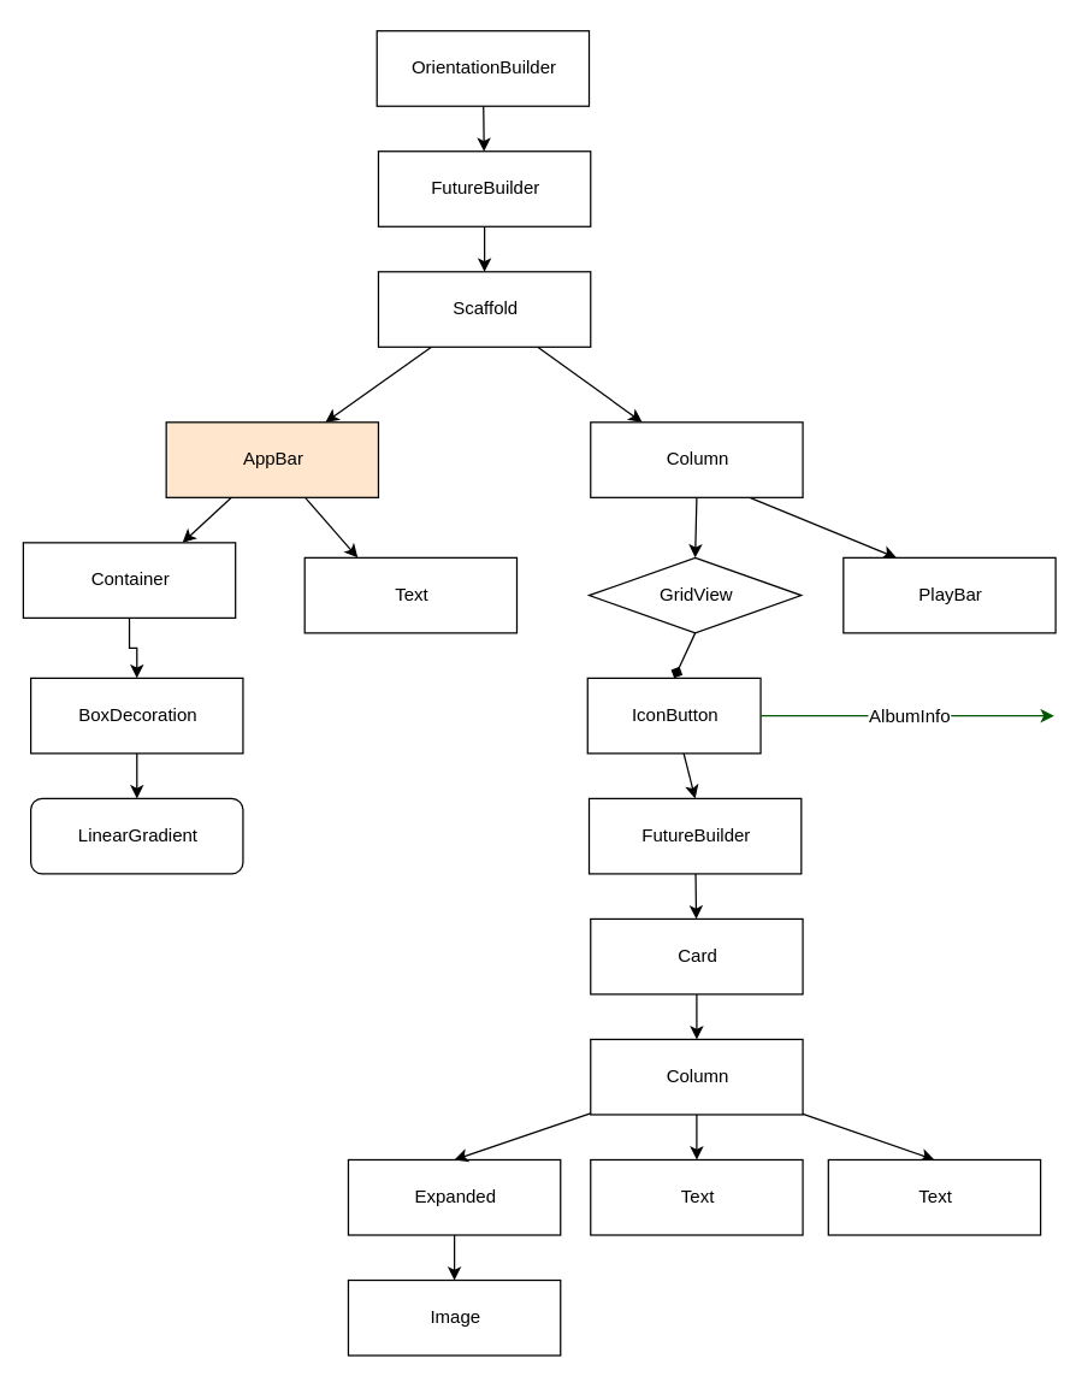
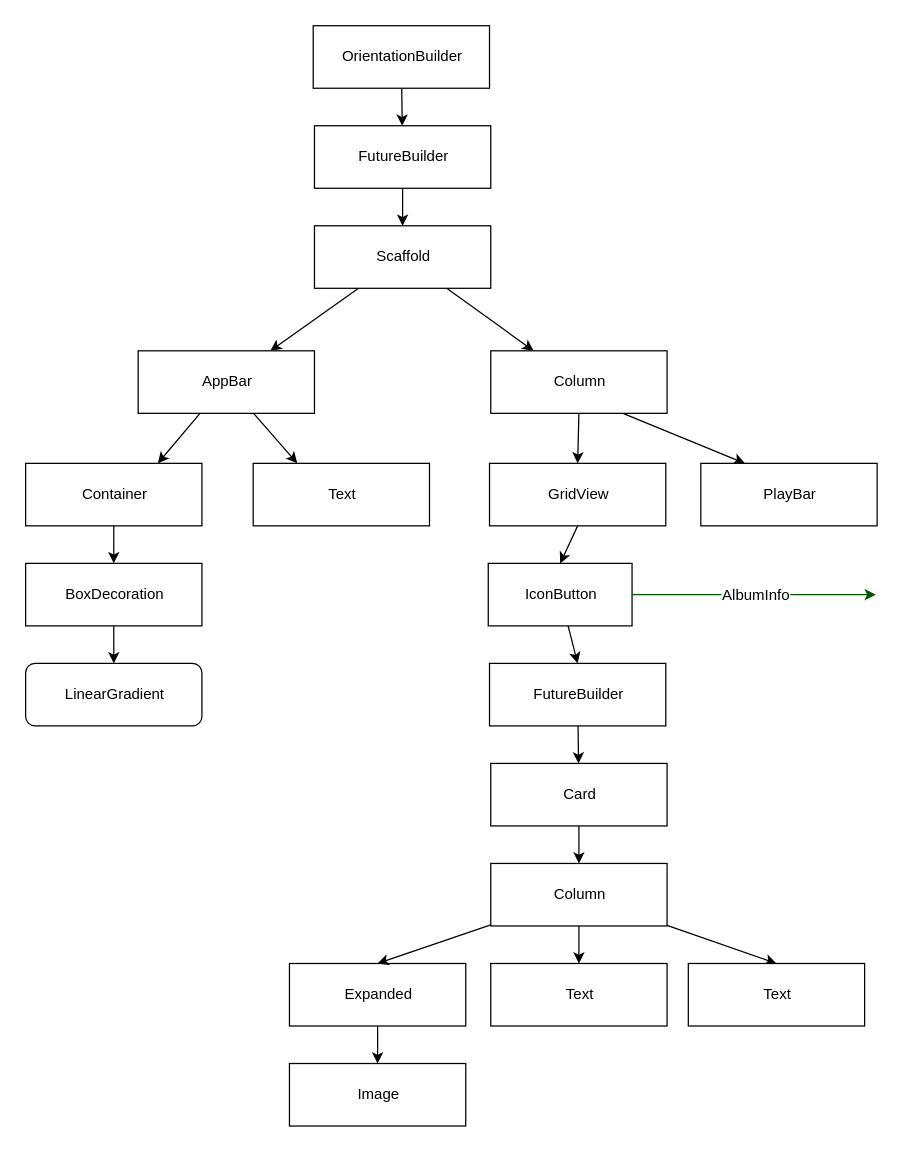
- <mxCell id="7" value="AppBar" style="html=1;fillColor=#ffe6cc;" vertex="1" parent="1"><mxGeometry x="110" y="280" width="141" height="50" as="geometry" /></mxCell>
+ <mxCell id="7" value="AppBar" style="html=1;" vertex="1" parent="1"><mxGeometry x="110" y="280" width="141" height="50" as="geometry" /></mxCell>
- <mxCell id="11" value="Container" style="html=1;" vertex="1" parent="1"><mxGeometry x="15" y="360" width="141" height="50" as="geometry" /></mxCell>
+ <mxCell id="11" value="Container" style="html=1;" vertex="1" parent="1"><mxGeometry x="20" y="370" width="141" height="50" as="geometry" /></mxCell>
- <mxCell id="17" value="GridView" style="rhombus;html=1;" vertex="1" parent="1"><mxGeometry x="391" y="370" width="141" height="50" as="geometry" /></mxCell>
+ <mxCell id="17" value="GridView" style="html=1;" vertex="1" parent="1"><mxGeometry x="391" y="370" width="141" height="50" as="geometry" /></mxCell>
- <mxCell id="16" style="edgeStyle=none;rounded=0;orthogonalLoop=1;jettySize=auto;html=1;entryX=0.5;entryY=0;entryDx=0;entryDy=0;exitX=0.5;exitY=1;exitDx=0;exitDy=0;endArrow=diamond;" edge="1" parent="1" source="17" target="21"><mxGeometry relative="1" as="geometry" /></mxCell>
+ <mxCell id="16" style="edgeStyle=none;rounded=0;orthogonalLoop=1;jettySize=auto;html=1;entryX=0.5;entryY=0;entryDx=0;entryDy=0;exitX=0.5;exitY=1;exitDx=0;exitDy=0;" edge="1" parent="1" source="17" target="21"><mxGeometry relative="1" as="geometry" /></mxCell>
